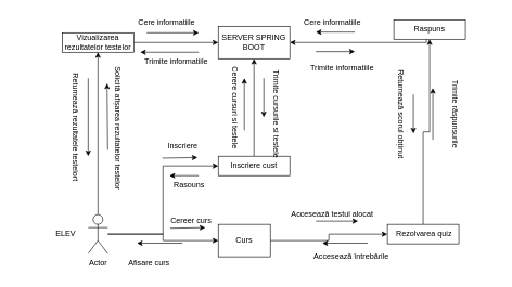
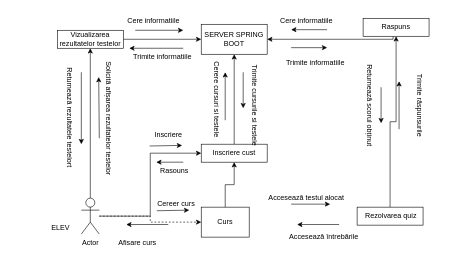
- <mxCell id="39" value="ELEV" style="text;html=1;align=center;verticalAlign=middle;resizable=0;points=[];autosize=1;strokeColor=none;fillColor=none;" vertex="1" parent="1"><mxGeometry y="345" width="50" height="30" as="geometry" x="75" /></mxCell>
+ <mxCell id="39" value="ELEV" style="text;html=1;align=center;verticalAlign=middle;resizable=0;points=[];autosize=1;strokeColor=none;fillColor=none;" vertex="1" parent="1"><mxGeometry x="75" y="365" width="50" height="30" as="geometry" /></mxCell>
- <mxCell id="44" style="edgeStyle=orthogonalEdgeStyle;rounded=0;orthogonalLoop=1;jettySize=auto;html=1;" edge="1" parent="1" source="45" target="18"><mxGeometry relative="1" as="geometry" /></mxCell>
+ <mxCell id="44" style="edgeStyle=orthogonalEdgeStyle;rounded=0;orthogonalLoop=1;jettySize=auto;html=1;" edge="1" parent="1" source="45" target="34"><mxGeometry relative="1" as="geometry" /></mxCell>
- <mxCell id="4" style="edgeStyle=orthogonalEdgeStyle;rounded=0;orthogonalLoop=1;jettySize=auto;html=1;entryX=0;entryY=0.5;entryDx=0;entryDy=0;" edge="1" parent="1" source="5" target="45"><mxGeometry relative="1" as="geometry" /></mxCell>
+ <mxCell id="4" style="edgeStyle=orthogonalEdgeStyle;rounded=0;orthogonalLoop=1;jettySize=auto;html=1;entryX=0;entryY=0.5;entryDx=0;entryDy=0;dashed=1;" edge="1" parent="1" source="5" target="45"><mxGeometry relative="1" as="geometry" /></mxCell>
